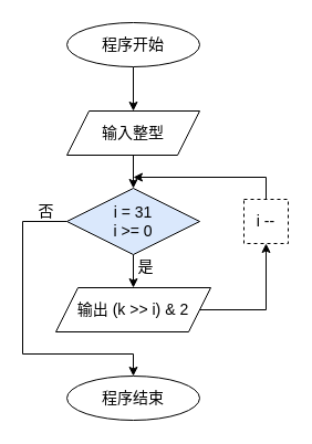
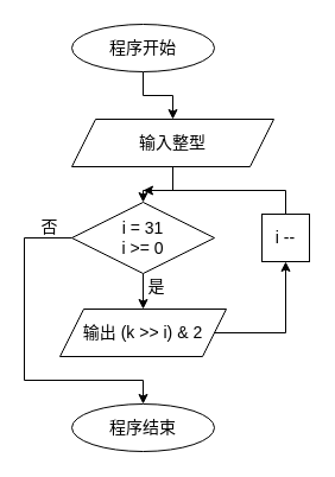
- <mxCell id="5" value="&lt;font style=&quot;font-size: 14px;&quot;&gt;输入整型&lt;/font&gt;" style="shape=parallelogram;perimeter=parallelogramPerimeter;whiteSpace=wrap;html=1;fixedSize=1;" parent="1" vertex="1"><mxGeometry x="60" y="100" width="120" height="40" as="geometry" /></mxCell>
+ <mxCell id="5" value="&lt;font style=&quot;font-size: 14px;&quot;&gt;输入整型&lt;/font&gt;" style="shape=parallelogram;perimeter=parallelogramPerimeter;whiteSpace=wrap;html=1;fixedSize=1;" parent="1" vertex="1"><mxGeometry x="60" y="100" width="170" height="40" as="geometry" /></mxCell>
- <mxCell id="10" value="i = 31&lt;br&gt;i &amp;gt;= 0" style="rhombus;whiteSpace=wrap;html=1;fontSize=14;fillColor=#dae8fc;" vertex="1" parent="1"><mxGeometry x="60" y="170" width="120" height="60" as="geometry" /></mxCell>
+ <mxCell id="10" value="i = 31&lt;br&gt;i &amp;gt;= 0" style="rhombus;whiteSpace=wrap;html=1;fontSize=14;" vertex="1" parent="1"><mxGeometry x="60" y="170" width="120" height="60" as="geometry" /></mxCell>
- <mxCell id="14" value="&lt;font style=&quot;font-size: 14px;&quot;&gt;i --&lt;/font&gt;" style="rounded=0;whiteSpace=wrap;html=1;dashed=1;" vertex="1" parent="1"><mxGeometry x="220" y="180" width="40" height="40" as="geometry" /></mxCell>
+ <mxCell id="14" value="&lt;font style=&quot;font-size: 14px;&quot;&gt;i --&lt;/font&gt;" style="rounded=0;whiteSpace=wrap;html=1;" vertex="1" parent="1"><mxGeometry x="220" y="180" width="40" height="40" as="geometry" /></mxCell>
